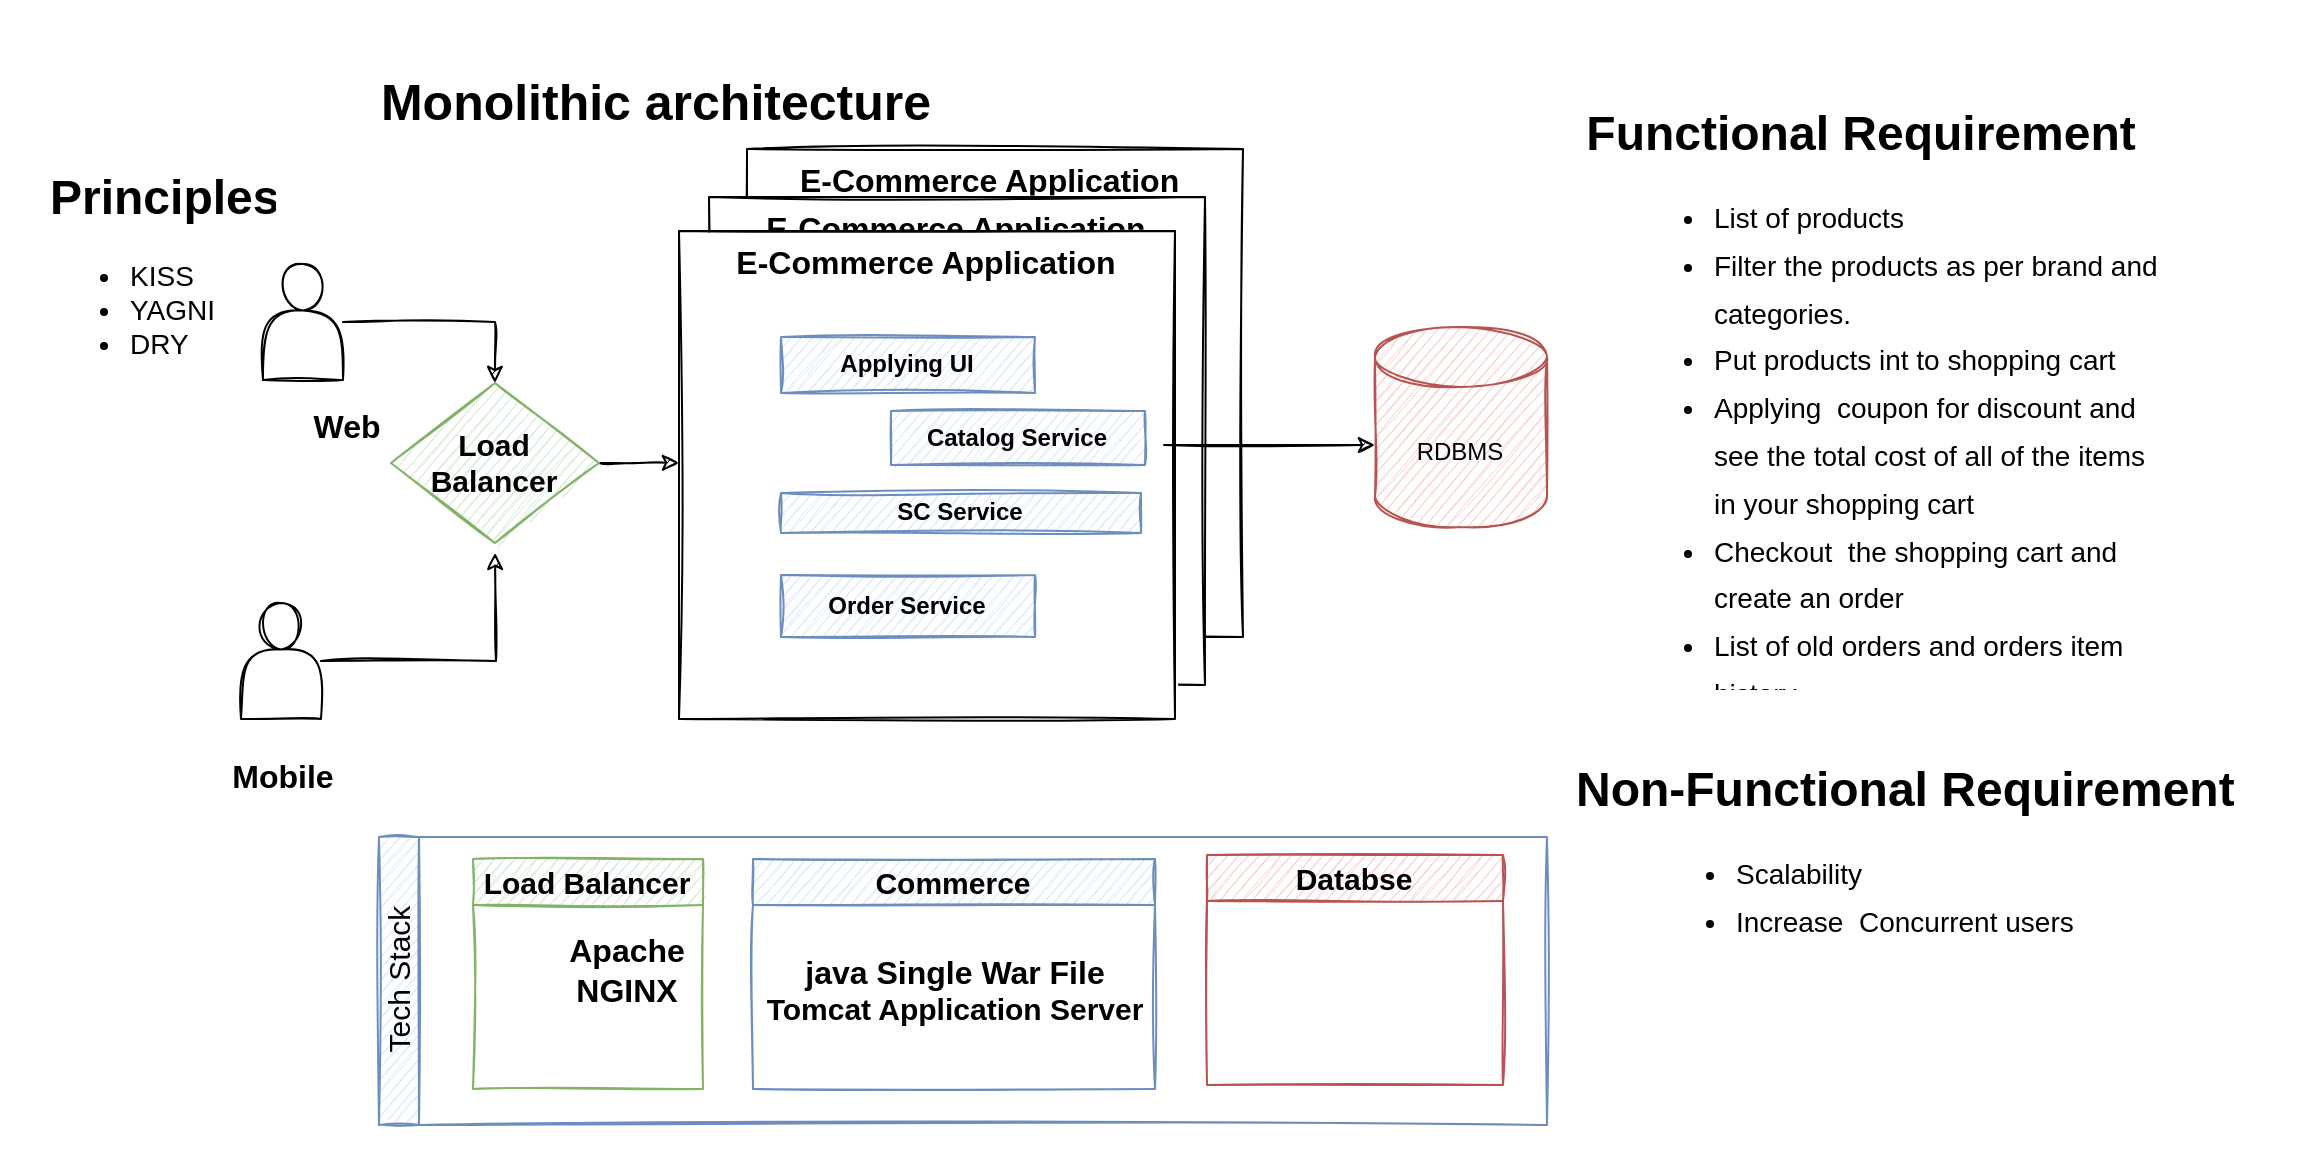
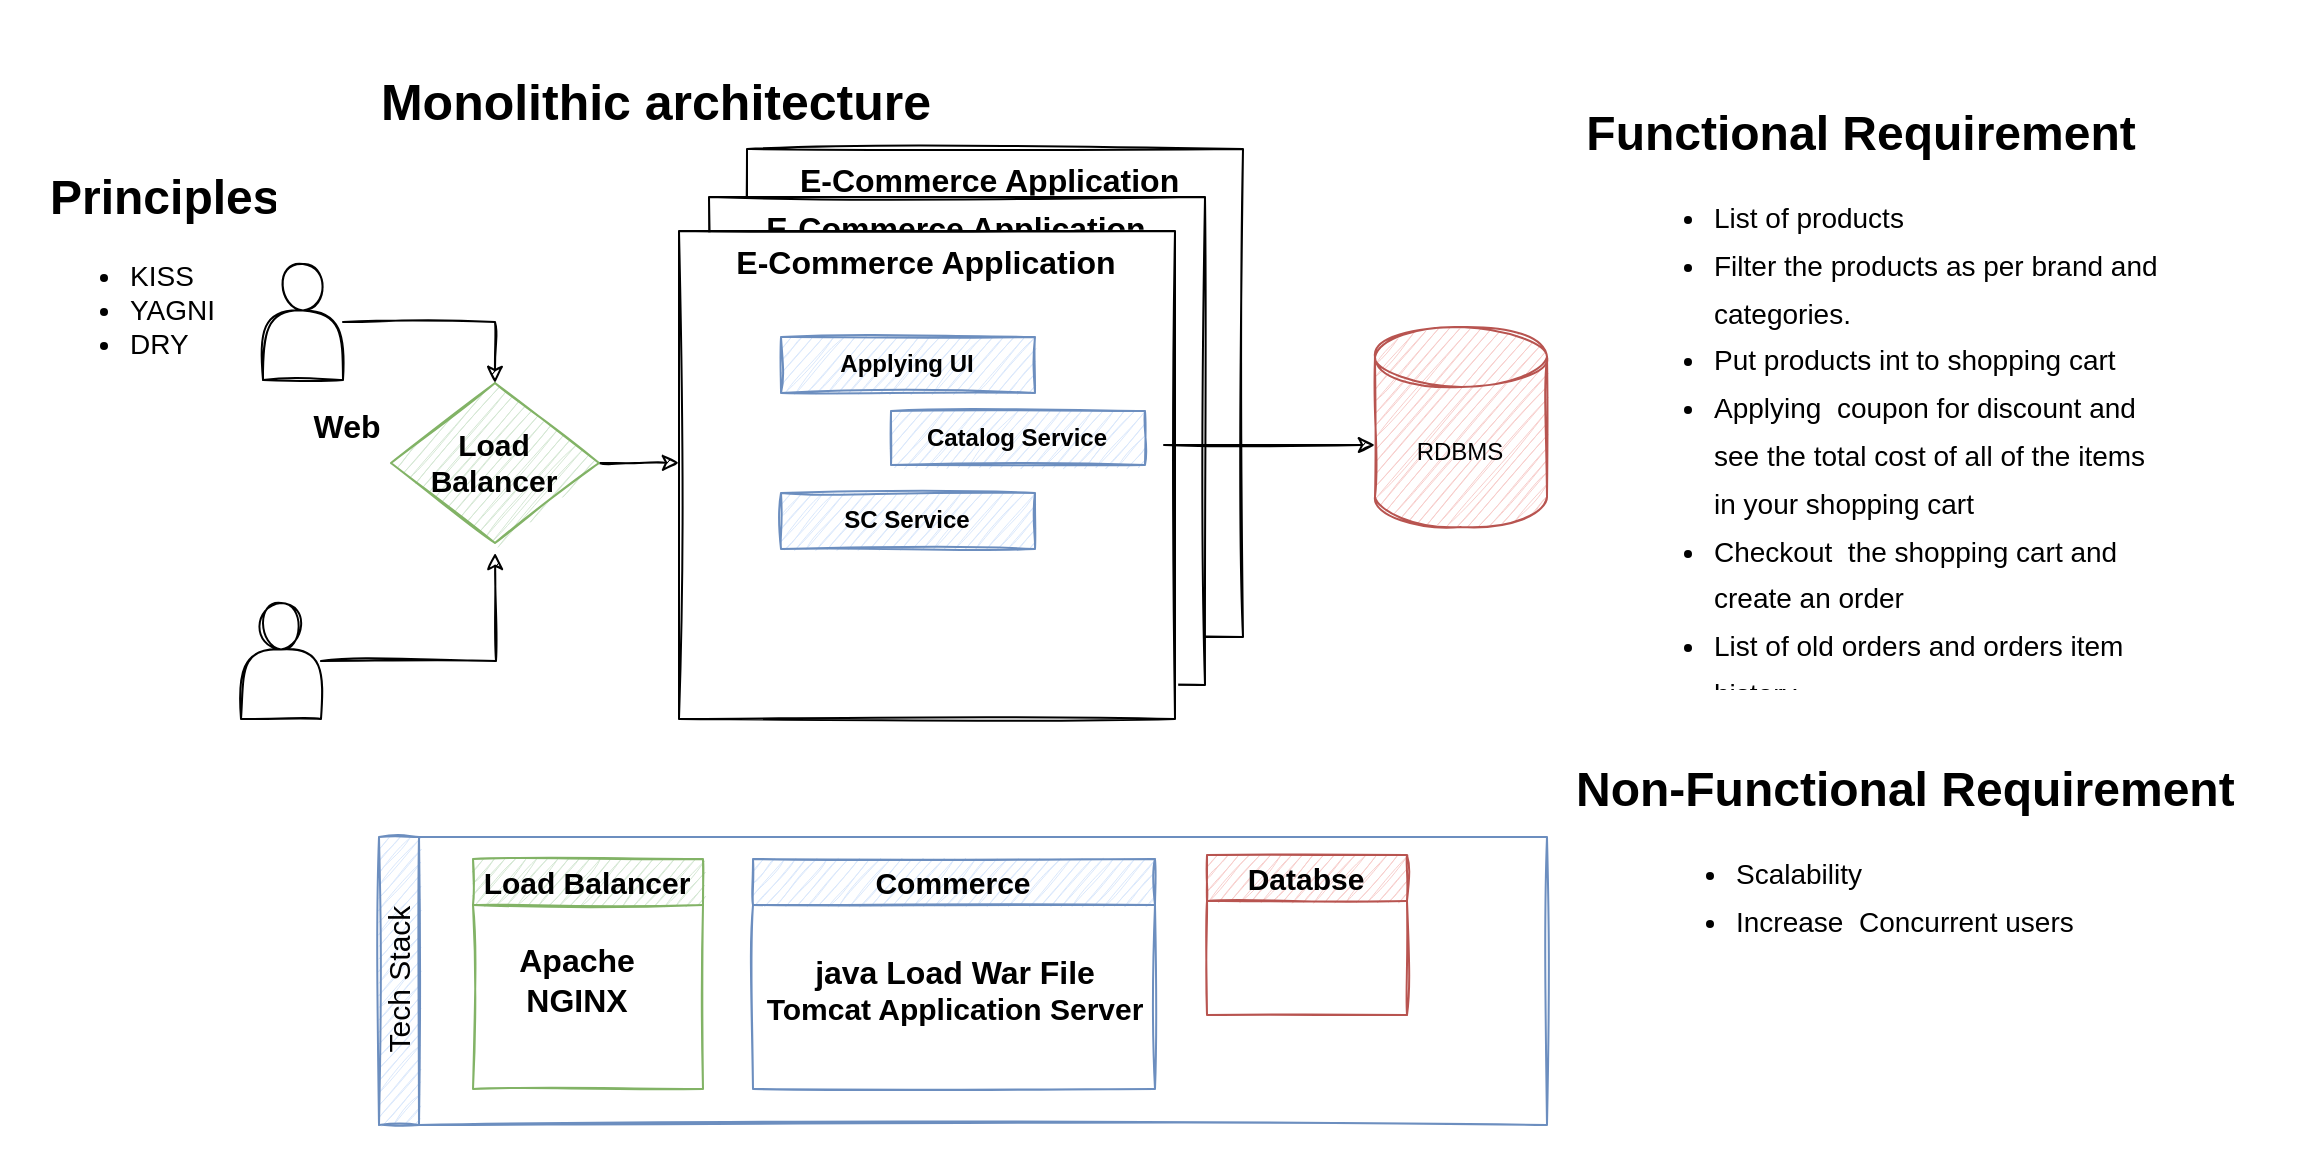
- <mxCell id="15" value="SC Service" style="rounded=0;whiteSpace=wrap;html=1;align=center;fontStyle=1;sketch=1;fillColor=#dae8fc;strokeColor=#6c8ebf;" parent="1" vertex="1"><mxGeometry x="390" y="246" width="180" height="20" as="geometry" /></mxCell>
+ <mxCell id="15" value="SC Service" style="rounded=0;whiteSpace=wrap;html=1;align=center;fontStyle=1;sketch=1;fillColor=#dae8fc;strokeColor=#6c8ebf;" parent="1" vertex="1"><mxGeometry x="390" y="246" width="127" height="28" as="geometry" /></mxCell>
- <mxCell id="16" value="Order Service" style="rounded=0;whiteSpace=wrap;html=1;align=center;fontStyle=1;sketch=1;fillColor=#dae8fc;strokeColor=#6c8ebf;" parent="1" vertex="1"><mxGeometry x="390" y="287" width="127" height="31" as="geometry" /></mxCell>
- <mxCell id="20" value="&lt;b&gt;&lt;font style=&quot;font-size: 16px&quot;&gt;Mobile&lt;/font&gt;&lt;/b&gt;" style="text;html=1;strokeColor=none;fillColor=none;align=center;verticalAlign=middle;whiteSpace=wrap;rounded=0;sketch=1;" parent="1" vertex="1"><mxGeometry x="112" y="378" width="59" height="20" as="geometry" /></mxCell>
- <mxCell id="28" value="Databse" style="swimlane;sketch=1;fontSize=15;startSize=23;fillColor=#f8cecc;strokeColor=#b85450;" vertex="1" parent="23"><mxGeometry x="414" y="9" width="148" height="115" as="geometry" /></mxCell>
+ <mxCell id="28" value="Databse" style="swimlane;sketch=1;fontSize=15;startSize=23;fillColor=#f8cecc;strokeColor=#b85450;" vertex="1" parent="23"><mxGeometry x="414" y="9" width="100" height="80" as="geometry" /></mxCell>
- <mxCell id="25" value="&lt;b style=&quot;font-size: 16px&quot;&gt;Apache&lt;br&gt;NGINX&lt;/b&gt;" style="text;html=1;align=center;verticalAlign=middle;resizable=0;points=[];autosize=1;fontSize=15;" vertex="1" parent="24"><mxGeometry x="43" y="36" width="68" height="40" as="geometry" /></mxCell>
+ <mxCell id="25" value="&lt;b style=&quot;font-size: 16px&quot;&gt;Apache&lt;br&gt;NGINX&lt;/b&gt;" style="text;html=1;align=center;verticalAlign=middle;resizable=0;points=[];autosize=1;fontSize=15;" vertex="1" parent="24"><mxGeometry x="18" y="41" width="68" height="40" as="geometry" /></mxCell>
- <mxCell id="27" value="&lt;b&gt;&lt;span style=&quot;font-size: 16px&quot;&gt;java Single War File&lt;br&gt;&lt;/span&gt;Tomcat Application Server&lt;/b&gt;" style="text;html=1;align=center;verticalAlign=middle;resizable=0;points=[];autosize=1;fontSize=15;" vertex="1" parent="26"><mxGeometry x="1.5" y="46" width="198" height="40" as="geometry" /></mxCell>
+ <mxCell id="27" value="&lt;b&gt;&lt;span style=&quot;font-size: 16px&quot;&gt;java Load War File&lt;br&gt;&lt;/span&gt;Tomcat Application Server&lt;/b&gt;" style="text;html=1;align=center;verticalAlign=middle;resizable=0;points=[];autosize=1;fontSize=15;" vertex="1" parent="26"><mxGeometry x="1.5" y="46" width="198" height="40" as="geometry" /></mxCell>
